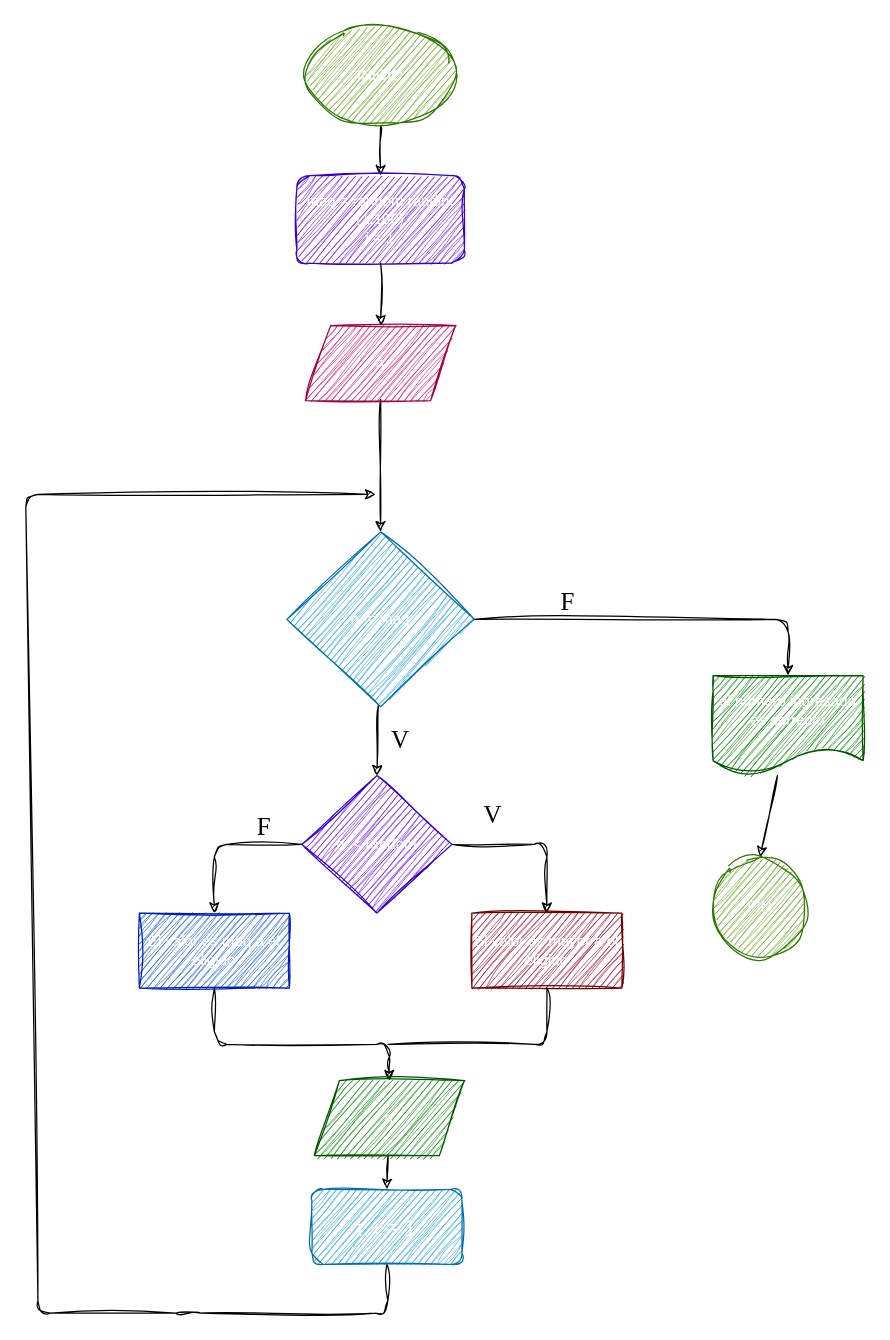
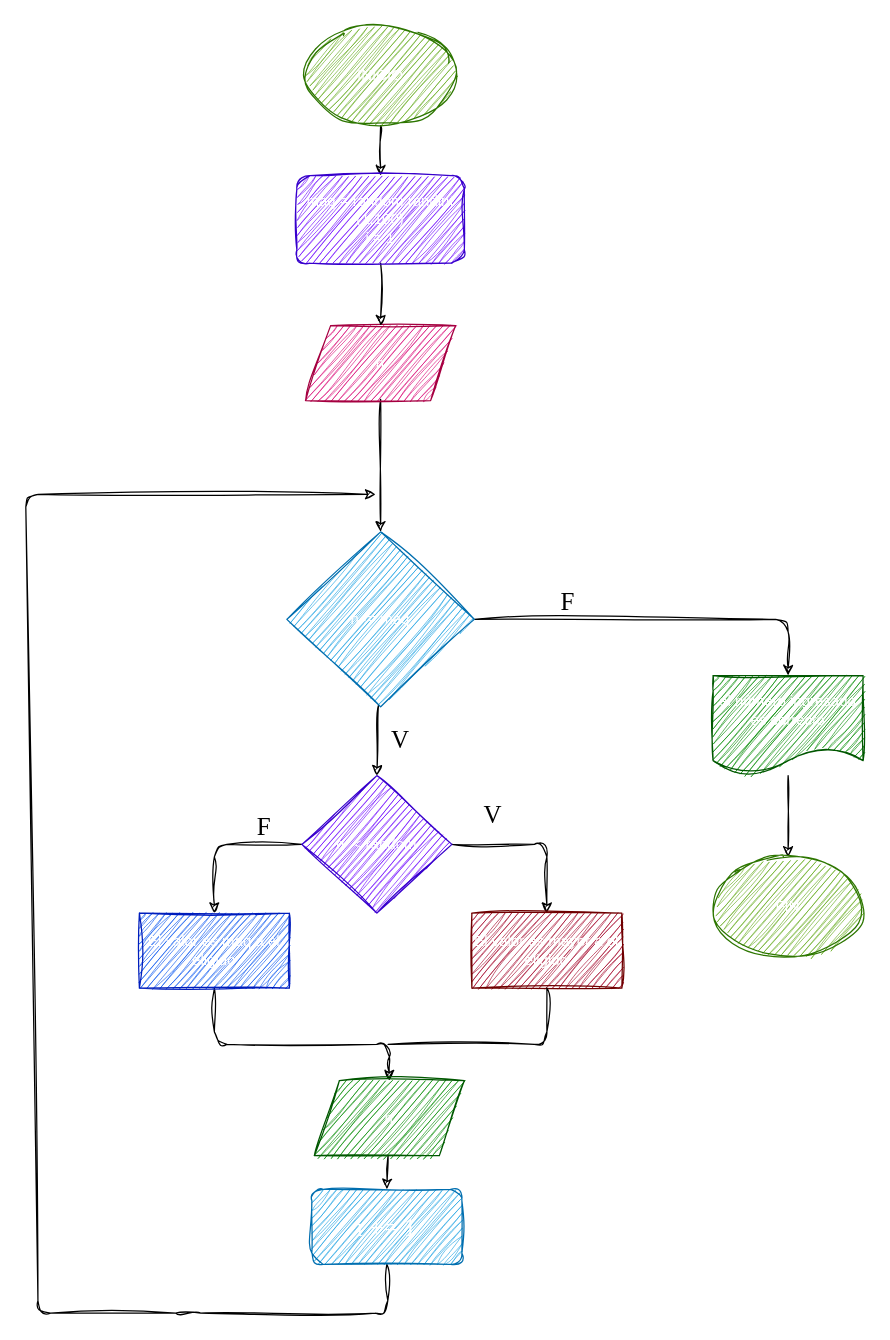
- <mxCell id="23" value="FIN" style="ellipse;whiteSpace=wrap;html=1;sketch=1;curveFitting=1;jiggle=2;fillColor=#60a917;fontColor=#ffffff;strokeColor=#2D7600;" vertex="1" parent="1"><mxGeometry x="570" y="685" width="75" height="80" as="geometry" /></mxCell>
+ <mxCell id="23" value="FIN" style="ellipse;whiteSpace=wrap;html=1;sketch=1;curveFitting=1;jiggle=2;fillColor=#60a917;fontColor=#ffffff;strokeColor=#2D7600;" vertex="1" parent="1"><mxGeometry x="570" y="685" width="120" height="80" as="geometry" /></mxCell>
